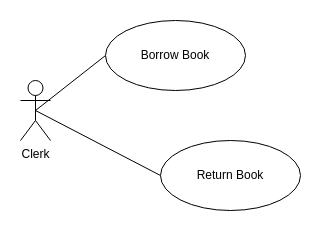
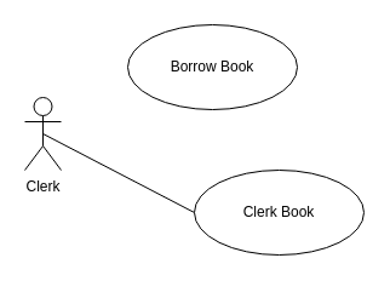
- <mxCell id="2" style="edgeStyle=none;rounded=0;orthogonalLoop=1;jettySize=auto;html=1;exitX=0.5;exitY=0.5;exitDx=0;exitDy=0;exitPerimeter=0;entryX=0;entryY=0.5;entryDx=0;entryDy=0;endArrow=none;endFill=0;" parent="1" source="4" target="5" edge="1"><mxGeometry relative="1" as="geometry" /></mxCell>
- <mxCell id="6" value="Return Book" style="ellipse;whiteSpace=wrap;html=1;" parent="1" vertex="1"><mxGeometry x="160" y="140" width="140" height="70" as="geometry" /></mxCell>
+ <mxCell id="6" value="Clerk Book" style="ellipse;whiteSpace=wrap;html=1;" parent="1" vertex="1"><mxGeometry x="160" y="140" width="140" height="70" as="geometry" /></mxCell>
